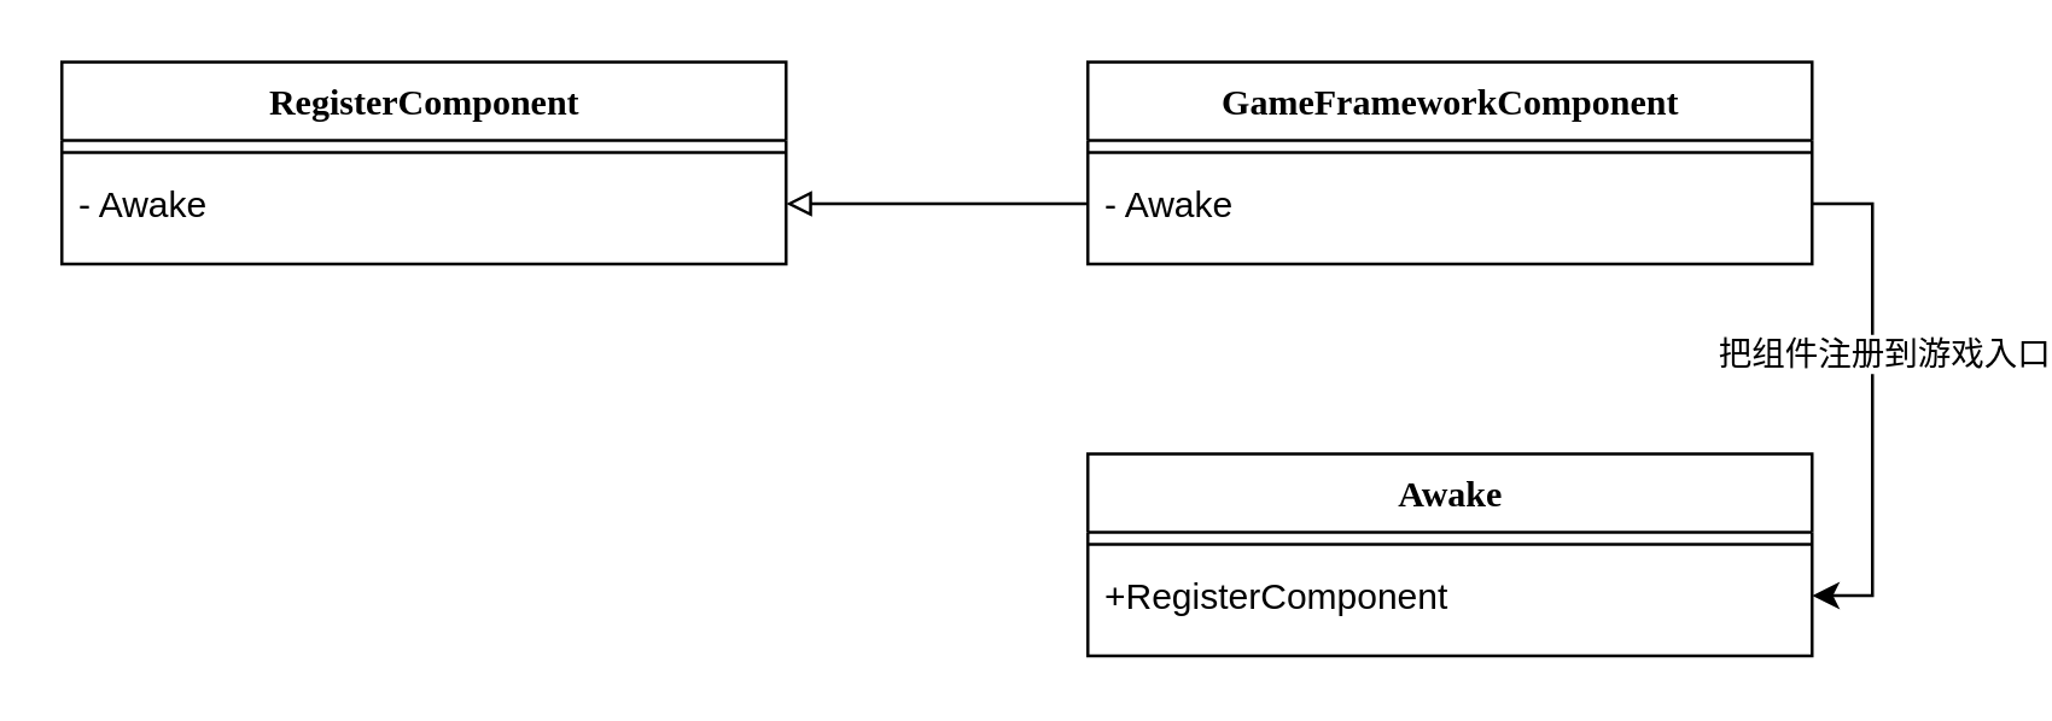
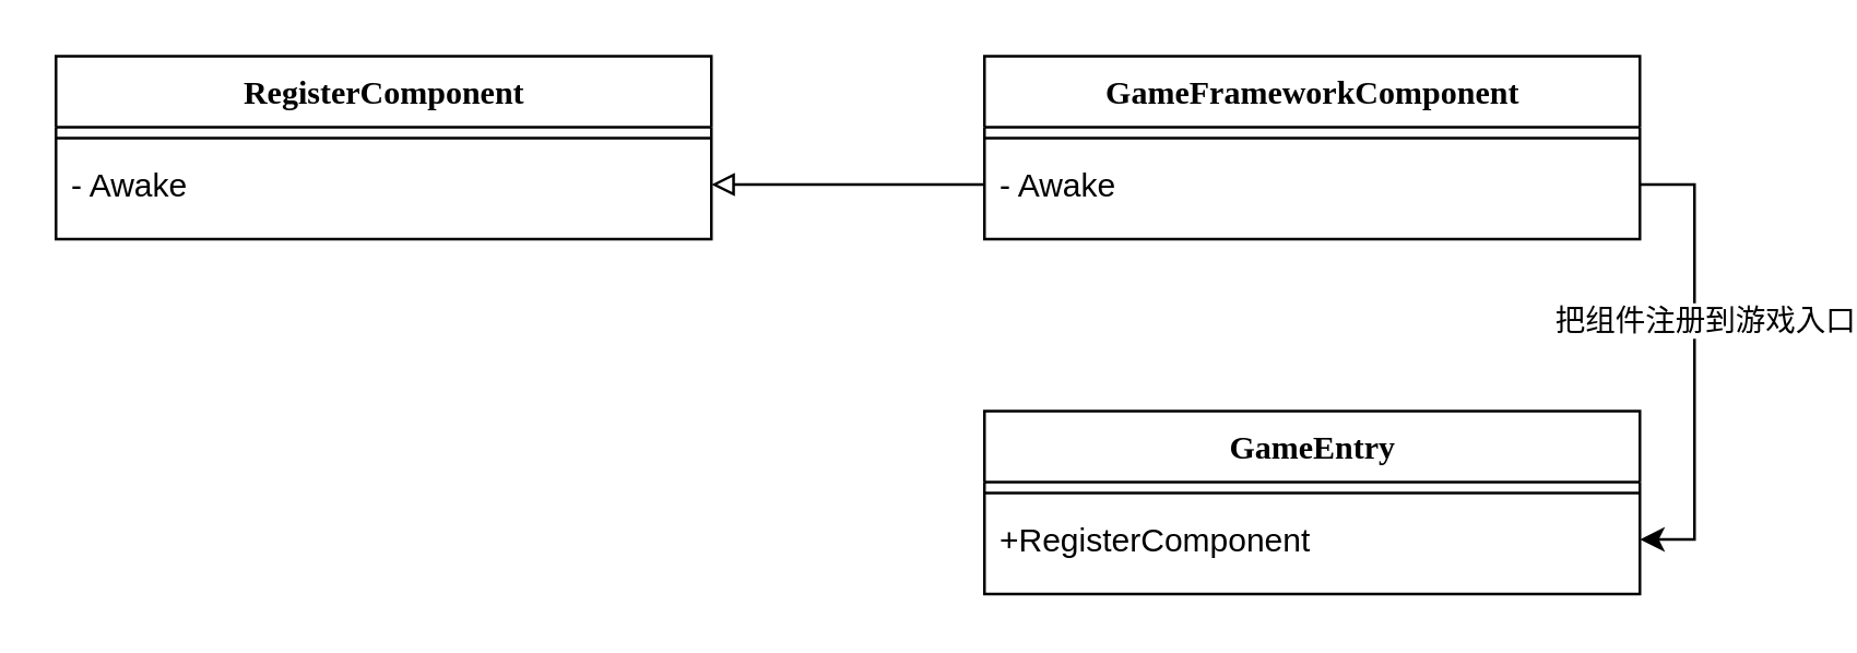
- <mxCell id="9" value="Awake" style="swimlane;html=1;fontStyle=1;align=center;verticalAlign=top;childLayout=stackLayout;horizontal=1;startSize=26;horizontalStack=0;resizeParent=1;resizeLast=0;collapsible=1;marginBottom=0;swimlaneFillColor=#ffffff;rounded=0;shadow=0;comic=0;labelBackgroundColor=none;strokeWidth=1;fillColor=none;fontFamily=Verdana;fontSize=12" vertex="1" parent="1"><mxGeometry x="360" y="150" width="240" height="67" as="geometry" /></mxCell>
+ <mxCell id="9" value="GameEntry" style="swimlane;html=1;fontStyle=1;align=center;verticalAlign=top;childLayout=stackLayout;horizontal=1;startSize=26;horizontalStack=0;resizeParent=1;resizeLast=0;collapsible=1;marginBottom=0;swimlaneFillColor=#ffffff;rounded=0;shadow=0;comic=0;labelBackgroundColor=none;strokeWidth=1;fillColor=none;fontFamily=Verdana;fontSize=12" vertex="1" parent="1"><mxGeometry x="360" y="150" width="240" height="67" as="geometry" /></mxCell>
